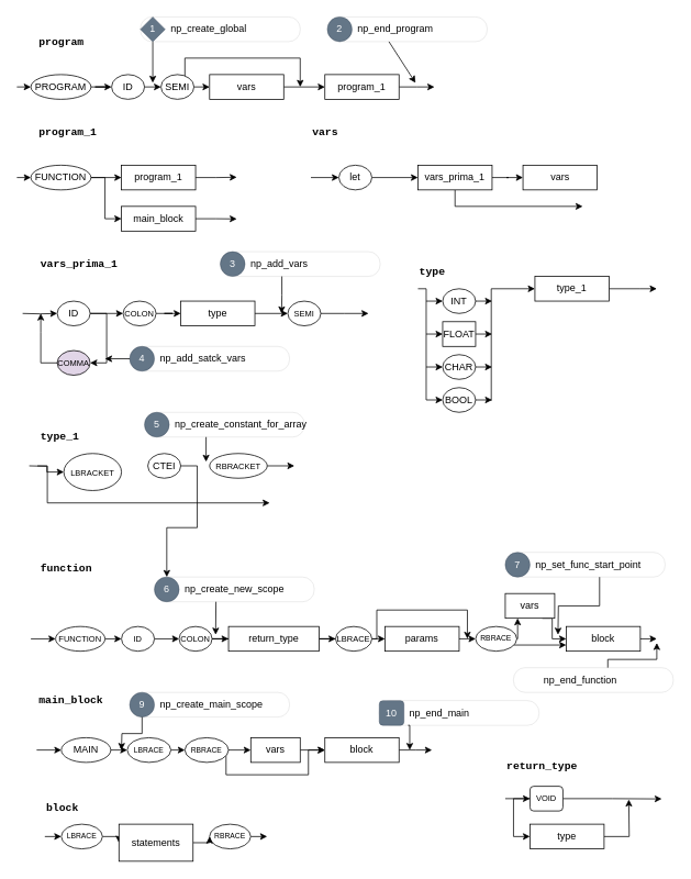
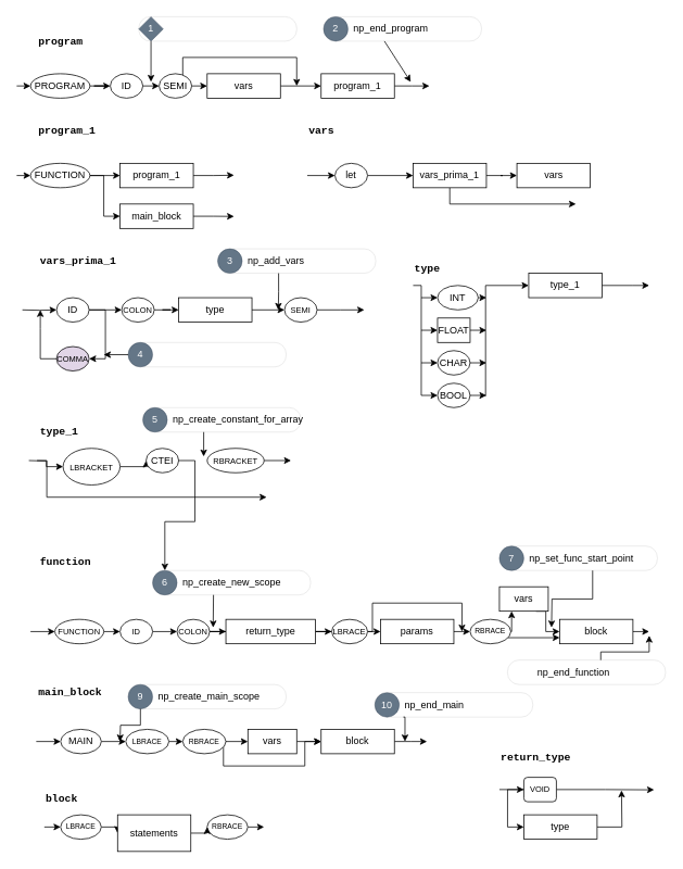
- <mxCell id="95" value="np_create_global" style="text;html=1;strokeColor=none;fillColor=none;align=left;verticalAlign=middle;whiteSpace=wrap;rounded=0;" vertex="1" parent="93"><mxGeometry x="35" width="159" height="30" as="geometry" /></mxCell>
- <mxCell id="24" value="INT" style="ellipse;whiteSpace=wrap;html=1;" parent="1" vertex="1"><mxGeometry x="537" y="350" width="40" height="30" as="geometry" /></mxCell>
+ <mxCell id="24" value="INT" style="ellipse;whiteSpace=wrap;html=1;" parent="1" vertex="1"><mxGeometry x="537" y="350" width="50" height="30" as="geometry" /></mxCell>
- <mxCell id="123" value="np_add_satck_vars" style="text;html=1;strokeColor=none;fillColor=none;align=left;verticalAlign=middle;whiteSpace=wrap;rounded=0;" vertex="1" parent="121"><mxGeometry x="35" width="159" height="30" as="geometry" /></mxCell>
+ <mxCell id="129" style="edgeStyle=orthogonalEdgeStyle;rounded=0;orthogonalLoop=1;jettySize=auto;html=1;exitX=1;exitY=0.5;exitDx=0;exitDy=0;entryX=0;entryY=0.5;entryDx=0;entryDy=0;fontSize=10;fontColor=#808080;endArrow=classic;endFill=1;" edge="1" parent="1" source="130" target="132"><mxGeometry relative="1" as="geometry" /></mxCell>
- <mxCell id="156" value="10" style="whiteSpace=wrap;html=1;fillColor=#647687;strokeColor=#314354;fontColor=#ffffff;strokeWidth=0.5;rounded=1;" vertex="1" parent="155"><mxGeometry width="30" height="30" as="geometry" /></mxCell>
+ <mxCell id="156" value="10" style="ellipse;whiteSpace=wrap;html=1;fillColor=#647687;strokeColor=#314354;fontColor=#ffffff;strokeWidth=0.5;" vertex="1" parent="155"><mxGeometry width="30" height="30" as="geometry" /></mxCell>
- <mxCell id="73" value="MAIN" style="ellipse;whiteSpace=wrap;html=1;" parent="1" vertex="1"><mxGeometry x="74" y="895" width="60" height="30" as="geometry" /></mxCell>
+ <mxCell id="73" value="MAIN" style="ellipse;whiteSpace=wrap;html=1;" parent="1" vertex="1"><mxGeometry x="74" y="895" width="50" height="30" as="geometry" /></mxCell>
